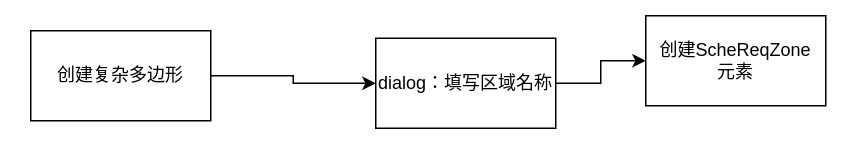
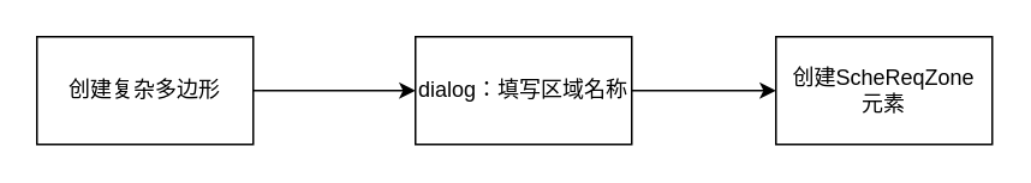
- <mxCell id="6" value="创建ScheReqZone&lt;br&gt;元素" style="whiteSpace=wrap;html=1;" vertex="1" parent="1"><mxGeometry x="430" y="10" width="120" height="60" as="geometry" /></mxCell>
+ <mxCell id="6" value="创建ScheReqZone&lt;br&gt;元素" style="whiteSpace=wrap;html=1;" vertex="1" parent="1"><mxGeometry x="430" y="20" width="120" height="60" as="geometry" /></mxCell>
- <mxCell id="5" value="dialog：填写区域名称" style="whiteSpace=wrap;html=1;" vertex="1" parent="1"><mxGeometry x="250" y="25" width="120" height="60" as="geometry" /></mxCell>
+ <mxCell id="5" value="dialog：填写区域名称" style="whiteSpace=wrap;html=1;" vertex="1" parent="1"><mxGeometry x="230" y="20" width="120" height="60" as="geometry" /></mxCell>
